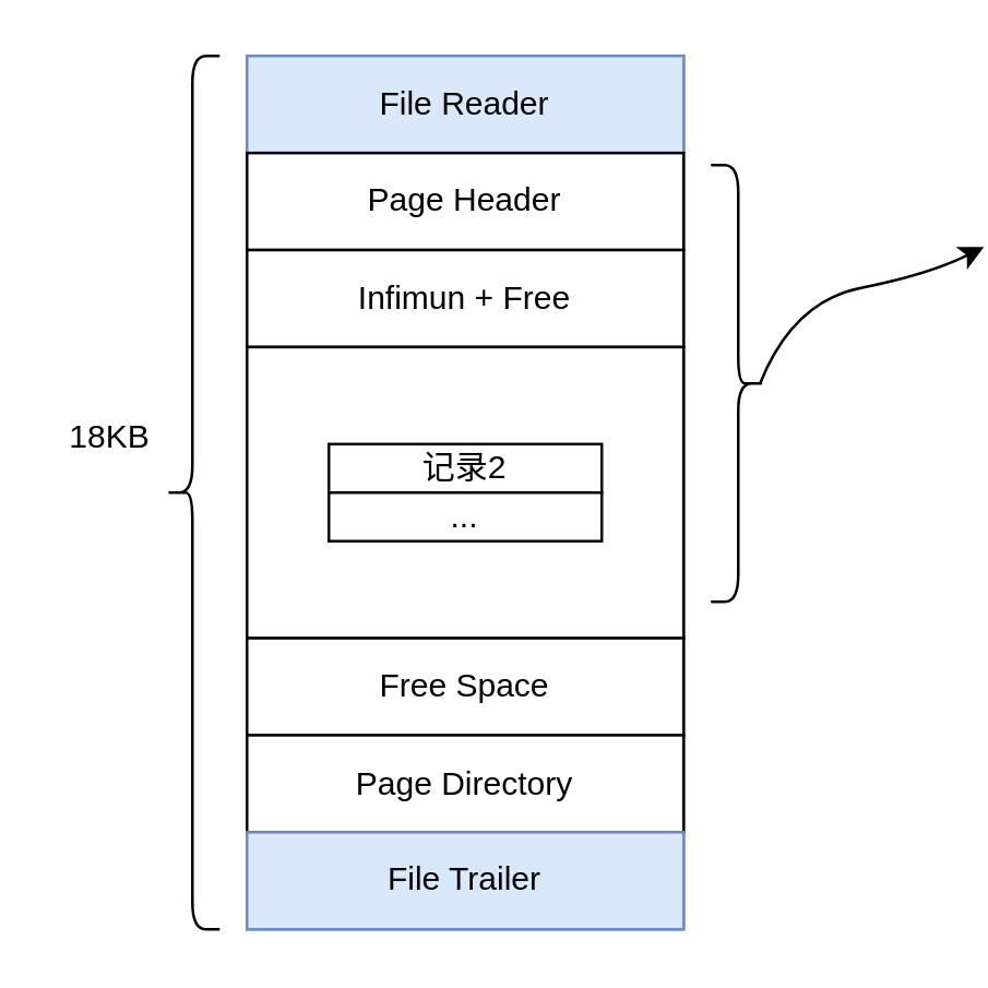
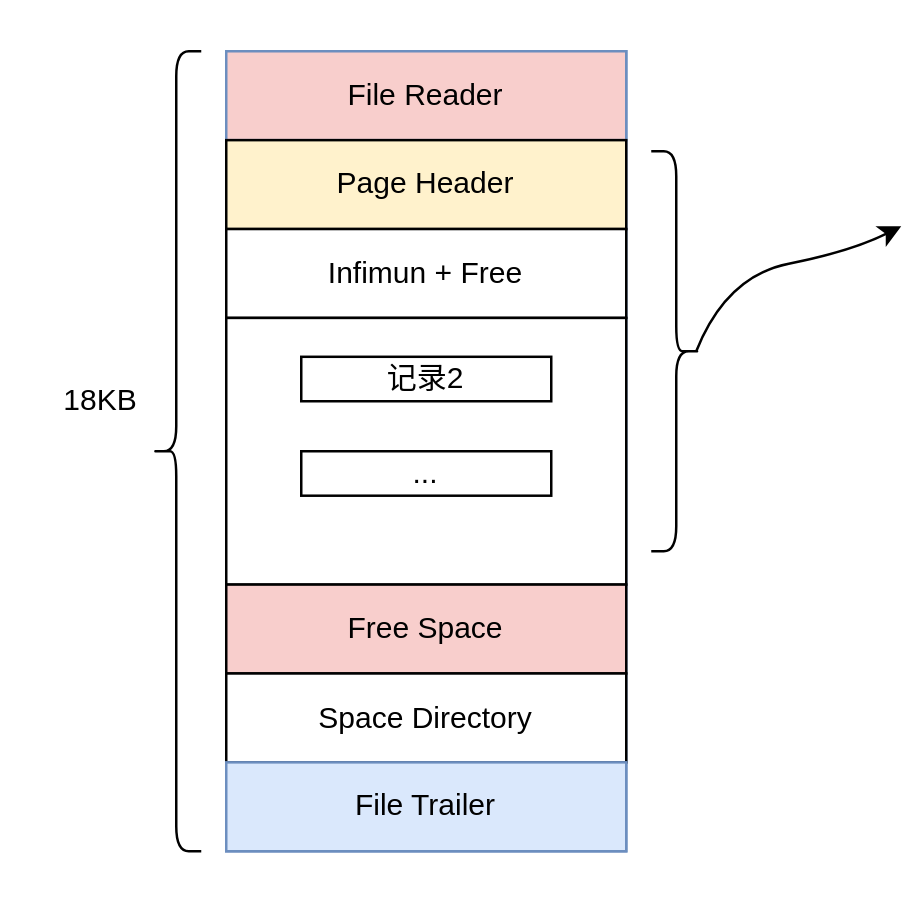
- <mxCell id="4" value="File Reader" style="rounded=0;whiteSpace=wrap;html=1;fillColor=#dae8fc;strokeColor=#6c8ebf;" vertex="1" parent="3"><mxGeometry width="160" height="35.556" as="geometry" /></mxCell>
+ <mxCell id="4" value="File Reader" style="rounded=0;whiteSpace=wrap;html=1;fillColor=#f8cecc;strokeColor=#6c8ebf;" vertex="1" parent="3"><mxGeometry width="160" height="35.556" as="geometry" /></mxCell>
- <mxCell id="5" value="Page Header" style="rounded=0;whiteSpace=wrap;html=1;" vertex="1" parent="3"><mxGeometry y="35.556" width="160" height="35.556" as="geometry" /></mxCell>
+ <mxCell id="5" value="Page Header" style="rounded=0;whiteSpace=wrap;html=1;fillColor=#fff2cc;" vertex="1" parent="3"><mxGeometry y="35.556" width="160" height="35.556" as="geometry" /></mxCell>
- <mxCell id="8" value="记录2" style="rounded=0;whiteSpace=wrap;html=1;" vertex="1" parent="3"><mxGeometry x="30" y="142.222" width="100" height="17.778" as="geometry" /></mxCell>
+ <mxCell id="8" value="记录2" style="rounded=0;whiteSpace=wrap;html=1;" vertex="1" parent="3"><mxGeometry x="30" y="122.222" width="100" height="17.778" as="geometry" /></mxCell>
- <mxCell id="10" value="Free Space" style="rounded=0;whiteSpace=wrap;html=1;" vertex="1" parent="3"><mxGeometry y="213.333" width="160" height="35.556" as="geometry" /></mxCell>
+ <mxCell id="10" value="Free Space" style="rounded=0;whiteSpace=wrap;html=1;fillColor=#f8cecc;" vertex="1" parent="3"><mxGeometry y="213.333" width="160" height="35.556" as="geometry" /></mxCell>
- <mxCell id="11" value="Page Directory" style="rounded=0;whiteSpace=wrap;html=1;" vertex="1" parent="3"><mxGeometry y="248.889" width="160" height="35.556" as="geometry" /></mxCell>
+ <mxCell id="11" value="Space Directory" style="rounded=0;whiteSpace=wrap;html=1;" vertex="1" parent="3"><mxGeometry y="248.889" width="160" height="35.556" as="geometry" /></mxCell>
